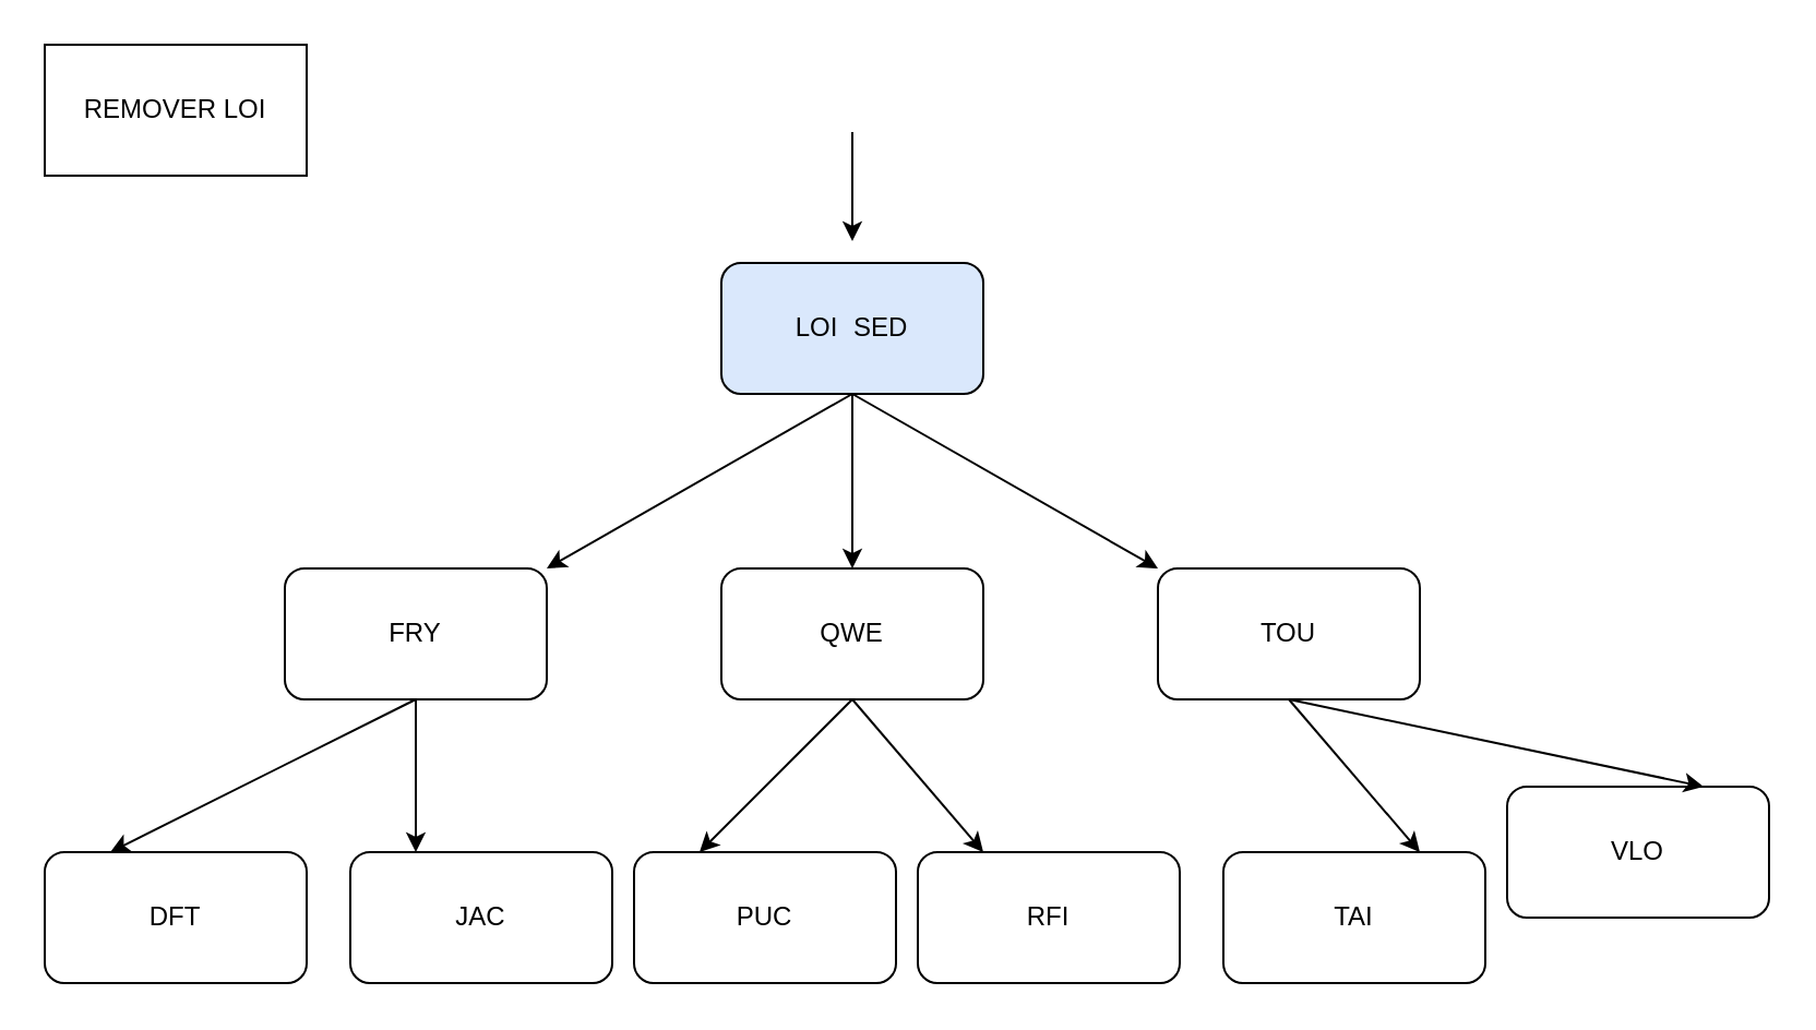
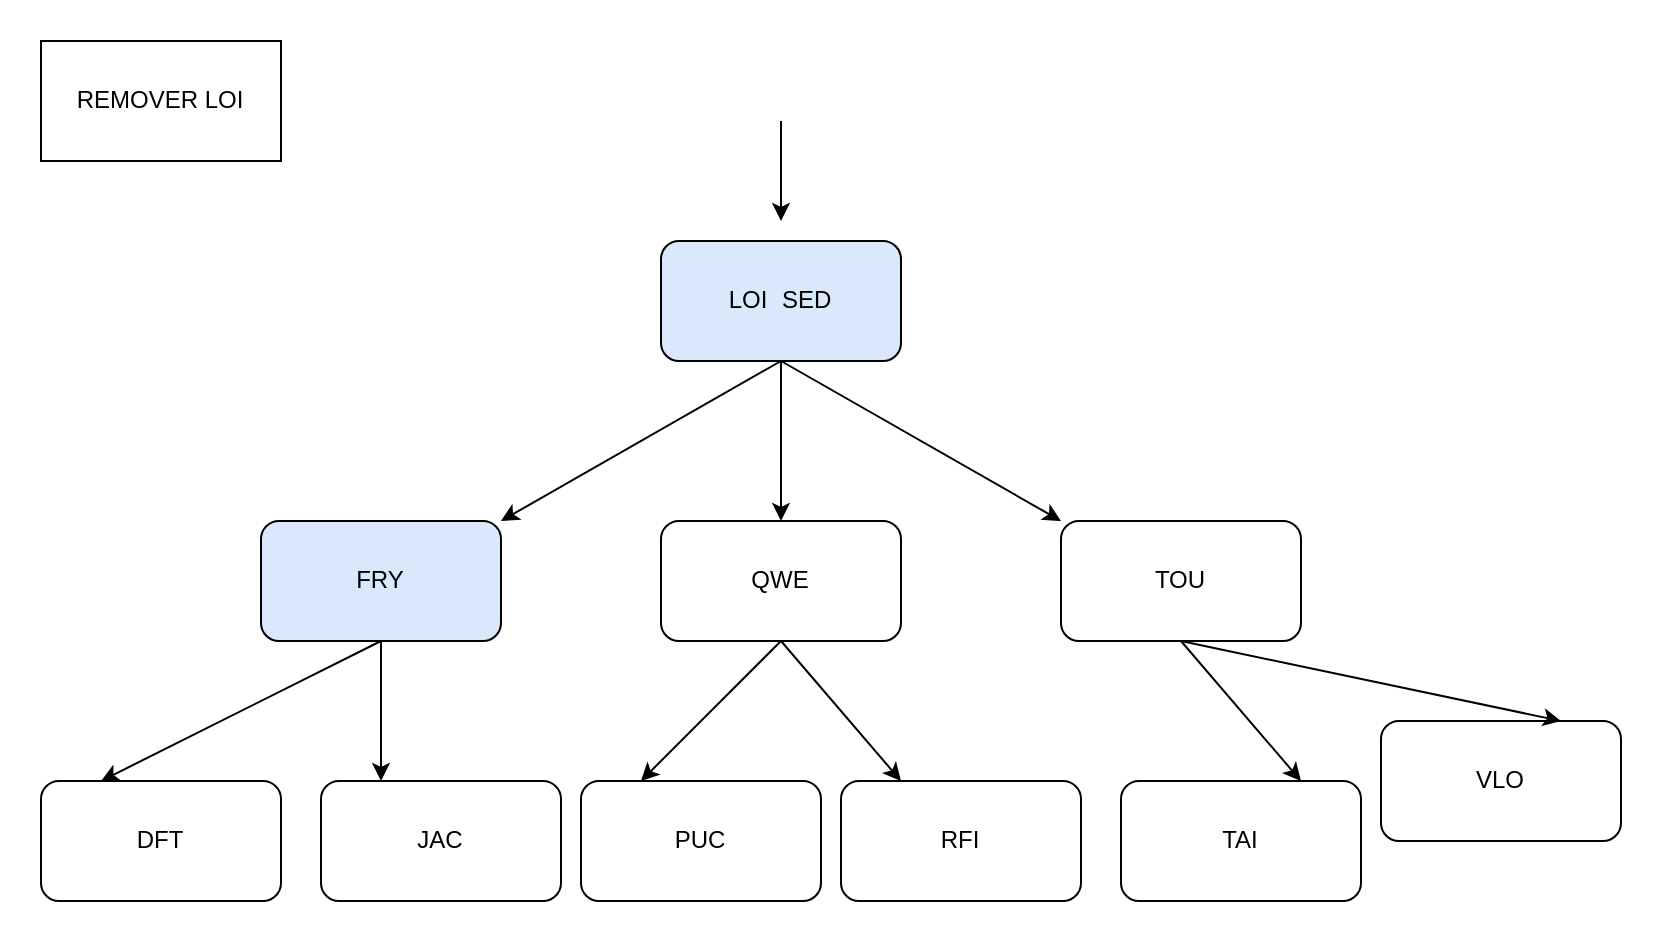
- <mxCell id="5" value="FRY" style="rounded=1;whiteSpace=wrap;html=1;" vertex="1" parent="1"><mxGeometry x="130" y="260" width="120" height="60" as="geometry" /></mxCell>
+ <mxCell id="5" value="FRY" style="rounded=1;whiteSpace=wrap;html=1;fillColor=#dae8fc;" vertex="1" parent="1"><mxGeometry x="130" y="260" width="120" height="60" as="geometry" /></mxCell>
